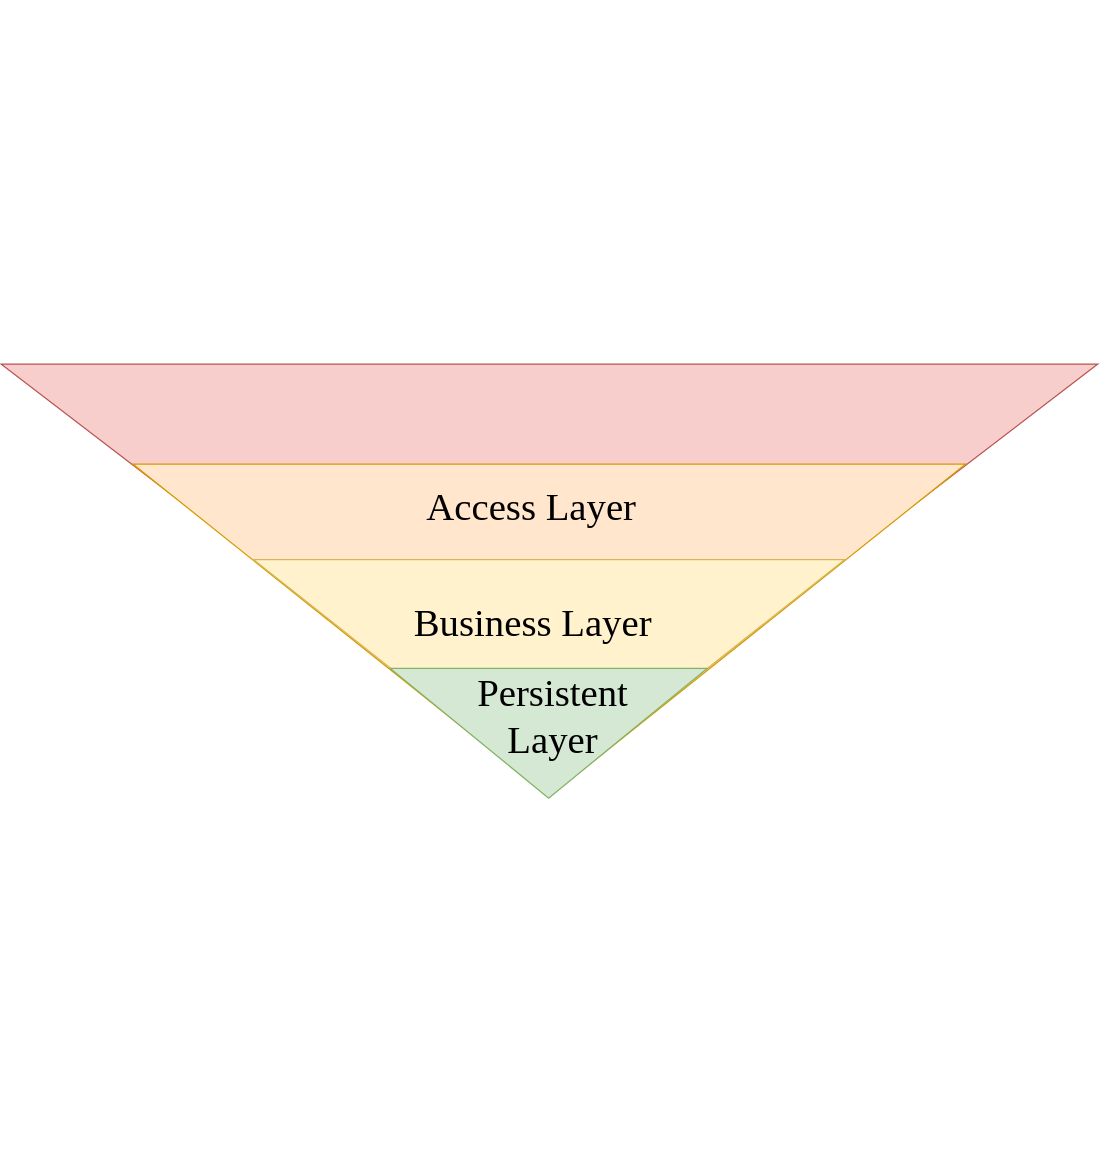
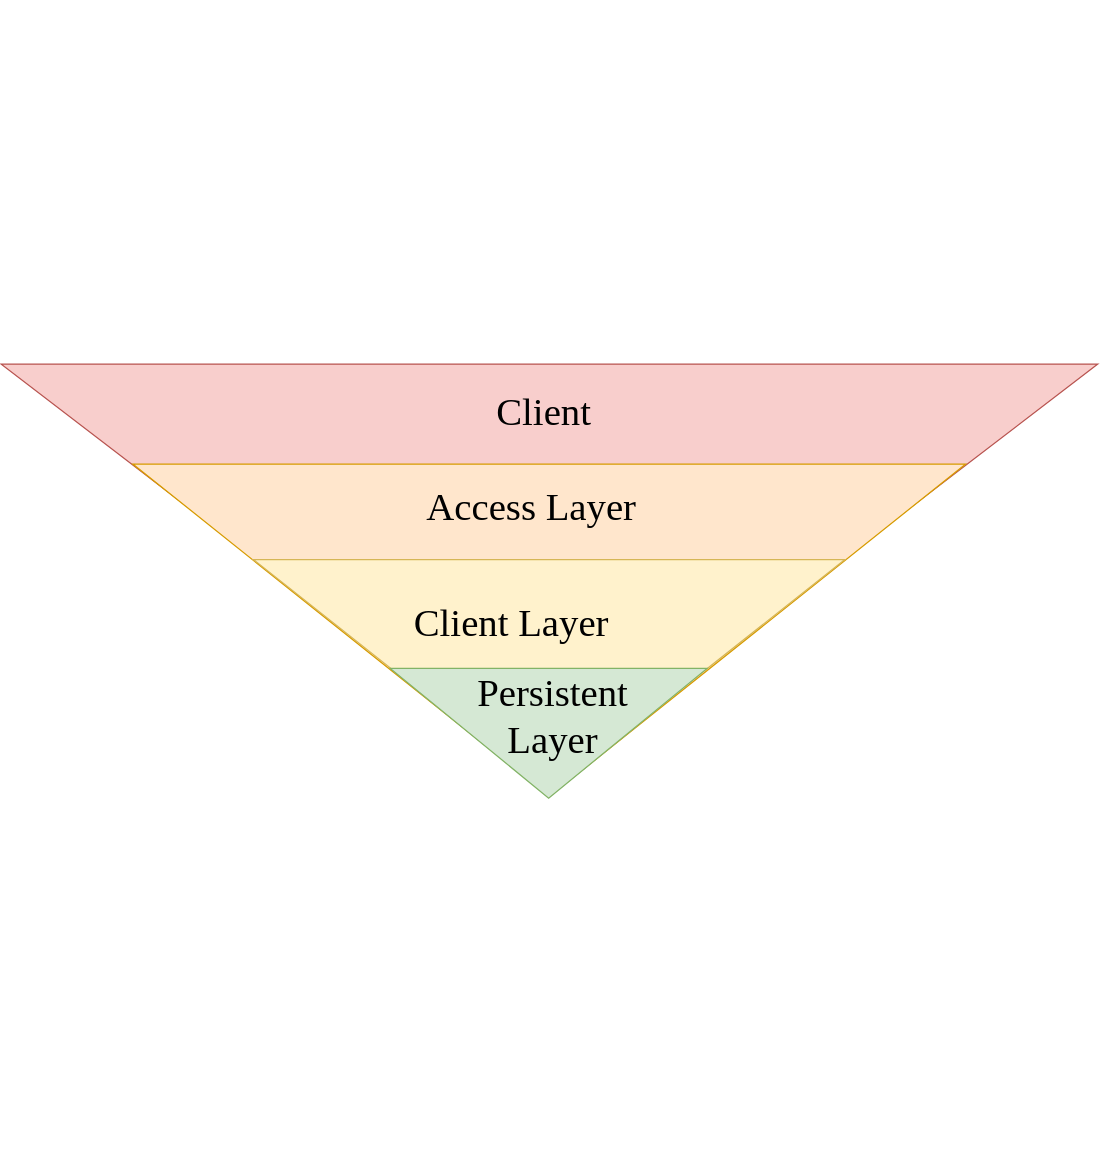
+ <mxCell id="6" value="&lt;meta charset=&quot;utf-8&quot;&gt;&lt;span style=&quot;color: rgb(0, 0, 0); font-family: &amp;quot;comic sans ms&amp;quot;; font-size: 31px; font-style: normal; font-weight: 400; letter-spacing: normal; text-align: center; text-indent: 0px; text-transform: none; word-spacing: 0px; display: inline; float: none;&quot;&gt;Client&lt;/span&gt;" style="text;whiteSpace=wrap;html=1;fontSize=31;fontFamily=Comic Sans MS;labelBackgroundColor=none;" vertex="1" parent="1"><mxGeometry x="144.21" y="304.15" width="86.24" height="50" as="geometry" /></mxCell>
- <mxCell id="8" value="&lt;meta charset=&quot;utf-8&quot;&gt;&lt;span style=&quot;color: rgb(0, 0, 0); font-family: &amp;quot;comic sans ms&amp;quot;; font-size: 31px; font-style: normal; font-weight: 400; letter-spacing: normal; text-align: center; text-indent: 0px; text-transform: none; word-spacing: 0px; display: inline; float: none;&quot;&gt;Business Layer&lt;/span&gt;" style="text;whiteSpace=wrap;html=1;fontSize=31;fontFamily=Comic Sans MS;labelBackgroundColor=none;" vertex="1" parent="1"><mxGeometry x="78.01" y="473.24" width="220" height="50" as="geometry" /></mxCell>
+ <mxCell id="8" value="&lt;meta charset=&quot;utf-8&quot;&gt;&lt;span style=&quot;color: rgb(0, 0, 0); font-family: &amp;quot;comic sans ms&amp;quot;; font-size: 31px; font-style: normal; font-weight: 400; letter-spacing: normal; text-align: center; text-indent: 0px; text-transform: none; word-spacing: 0px; display: inline; float: none;&quot;&gt;Client Layer&lt;/span&gt;" style="text;whiteSpace=wrap;html=1;fontSize=31;fontFamily=Comic Sans MS;labelBackgroundColor=none;" vertex="1" parent="1"><mxGeometry x="78.01" y="473.24" width="220" height="50" as="geometry" /></mxCell>
